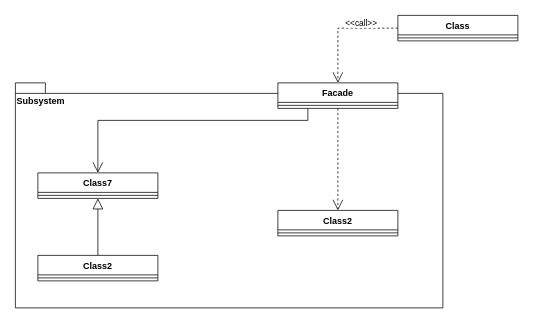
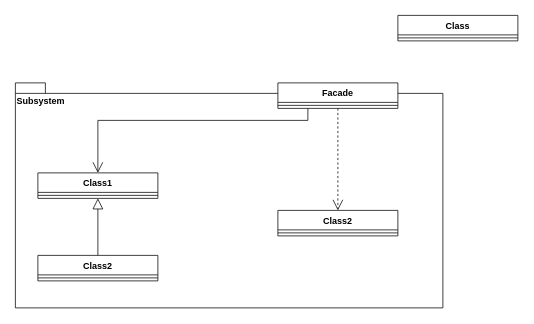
- <mxCell id="14" style="edgeStyle=orthogonalEdgeStyle;rounded=0;orthogonalLoop=1;jettySize=auto;html=1;dashed=1;endArrow=open;endFill=0;endSize=12;" parent="1" source="16" target="7" edge="1"><mxGeometry relative="1" as="geometry"><Array as="points"><mxPoint x="450" y="37" /></Array></mxGeometry></mxCell>
- <mxCell id="15" value="&amp;lt;&amp;lt;call&amp;gt;&amp;gt;" style="edgeLabel;html=1;align=center;verticalAlign=middle;resizable=0;points=[];" parent="14" vertex="1" connectable="0"><mxGeometry x="-0.124" y="2" relative="1" as="geometry"><mxPoint x="17" y="-10" as="offset" /></mxGeometry></mxCell>
- <mxCell id="3" value="Class7" style="swimlane;fontStyle=1;align=center;verticalAlign=top;childLayout=stackLayout;horizontal=1;startSize=26;horizontalStack=0;resizeParent=1;resizeParentMax=0;resizeLast=0;collapsible=1;marginBottom=0;" parent="1" vertex="1"><mxGeometry x="50" y="230" width="160" height="34" as="geometry" /></mxCell>
+ <mxCell id="3" value="Class1" style="swimlane;fontStyle=1;align=center;verticalAlign=top;childLayout=stackLayout;horizontal=1;startSize=26;horizontalStack=0;resizeParent=1;resizeParentMax=0;resizeLast=0;collapsible=1;marginBottom=0;" parent="1" vertex="1"><mxGeometry x="50" y="230" width="160" height="34" as="geometry" /></mxCell>
